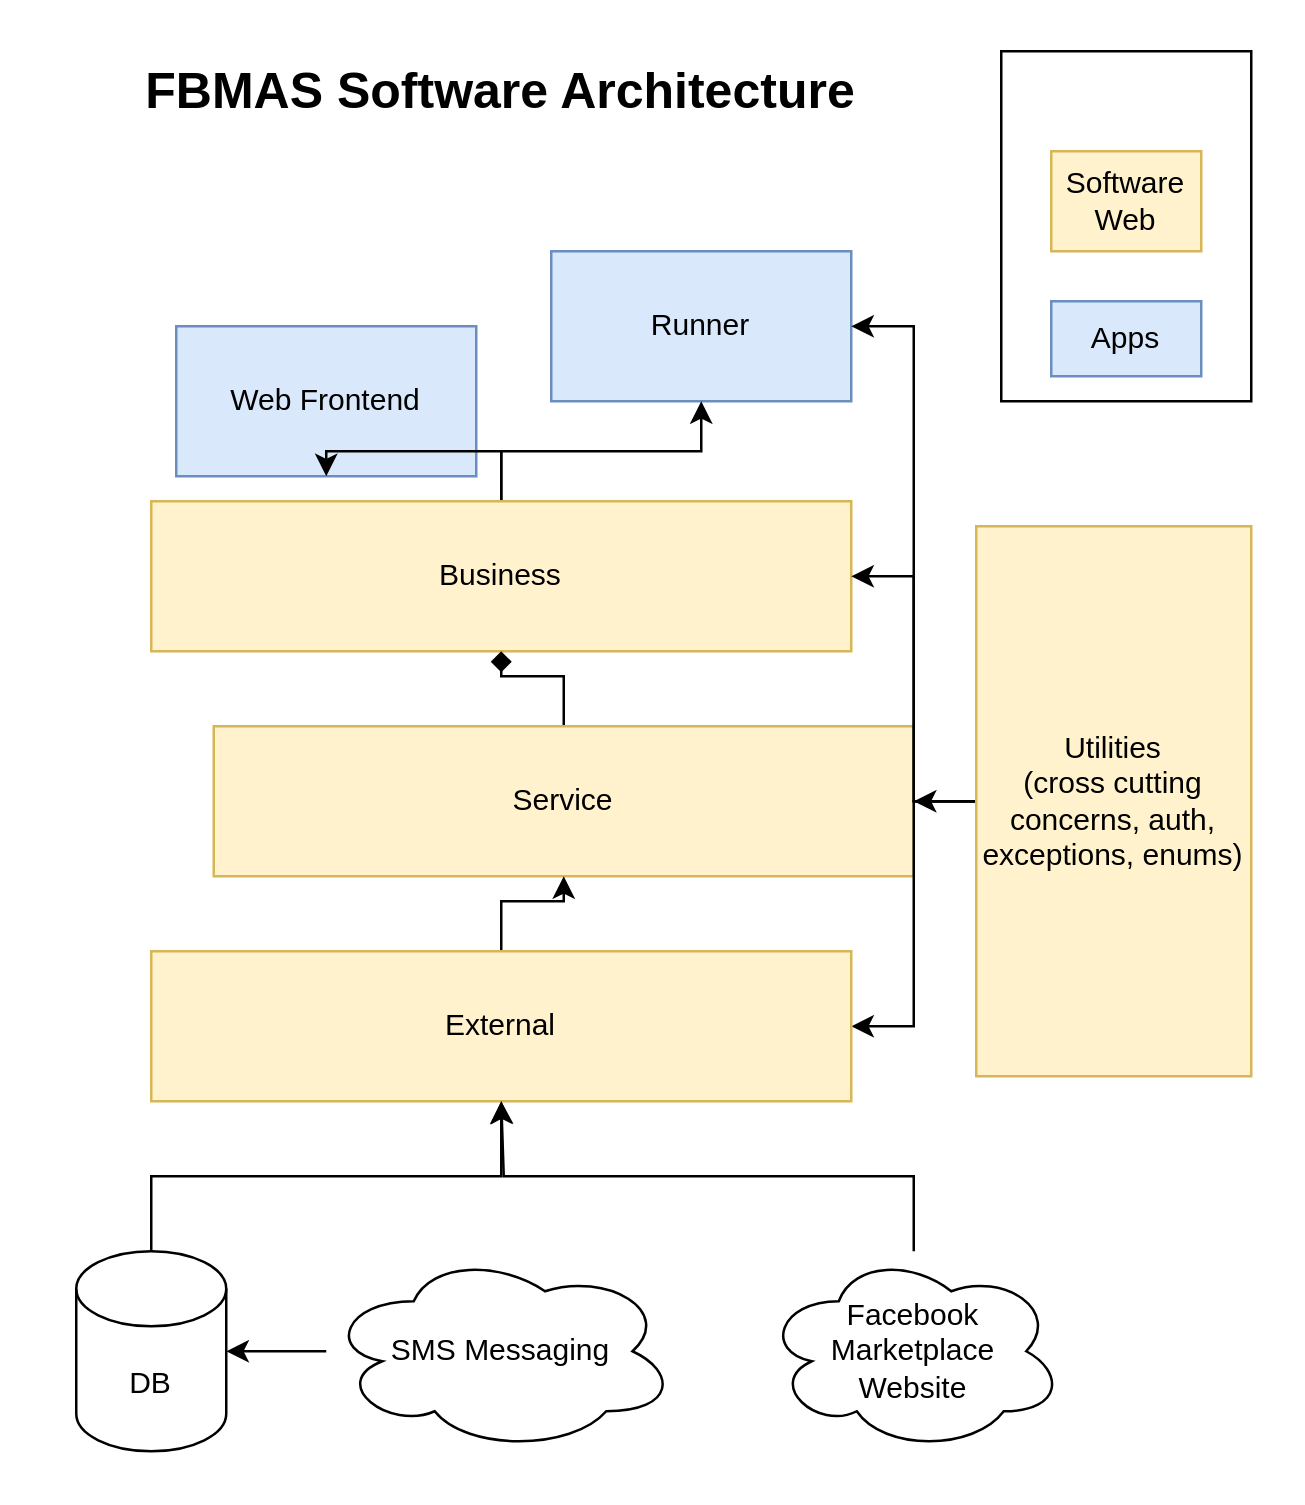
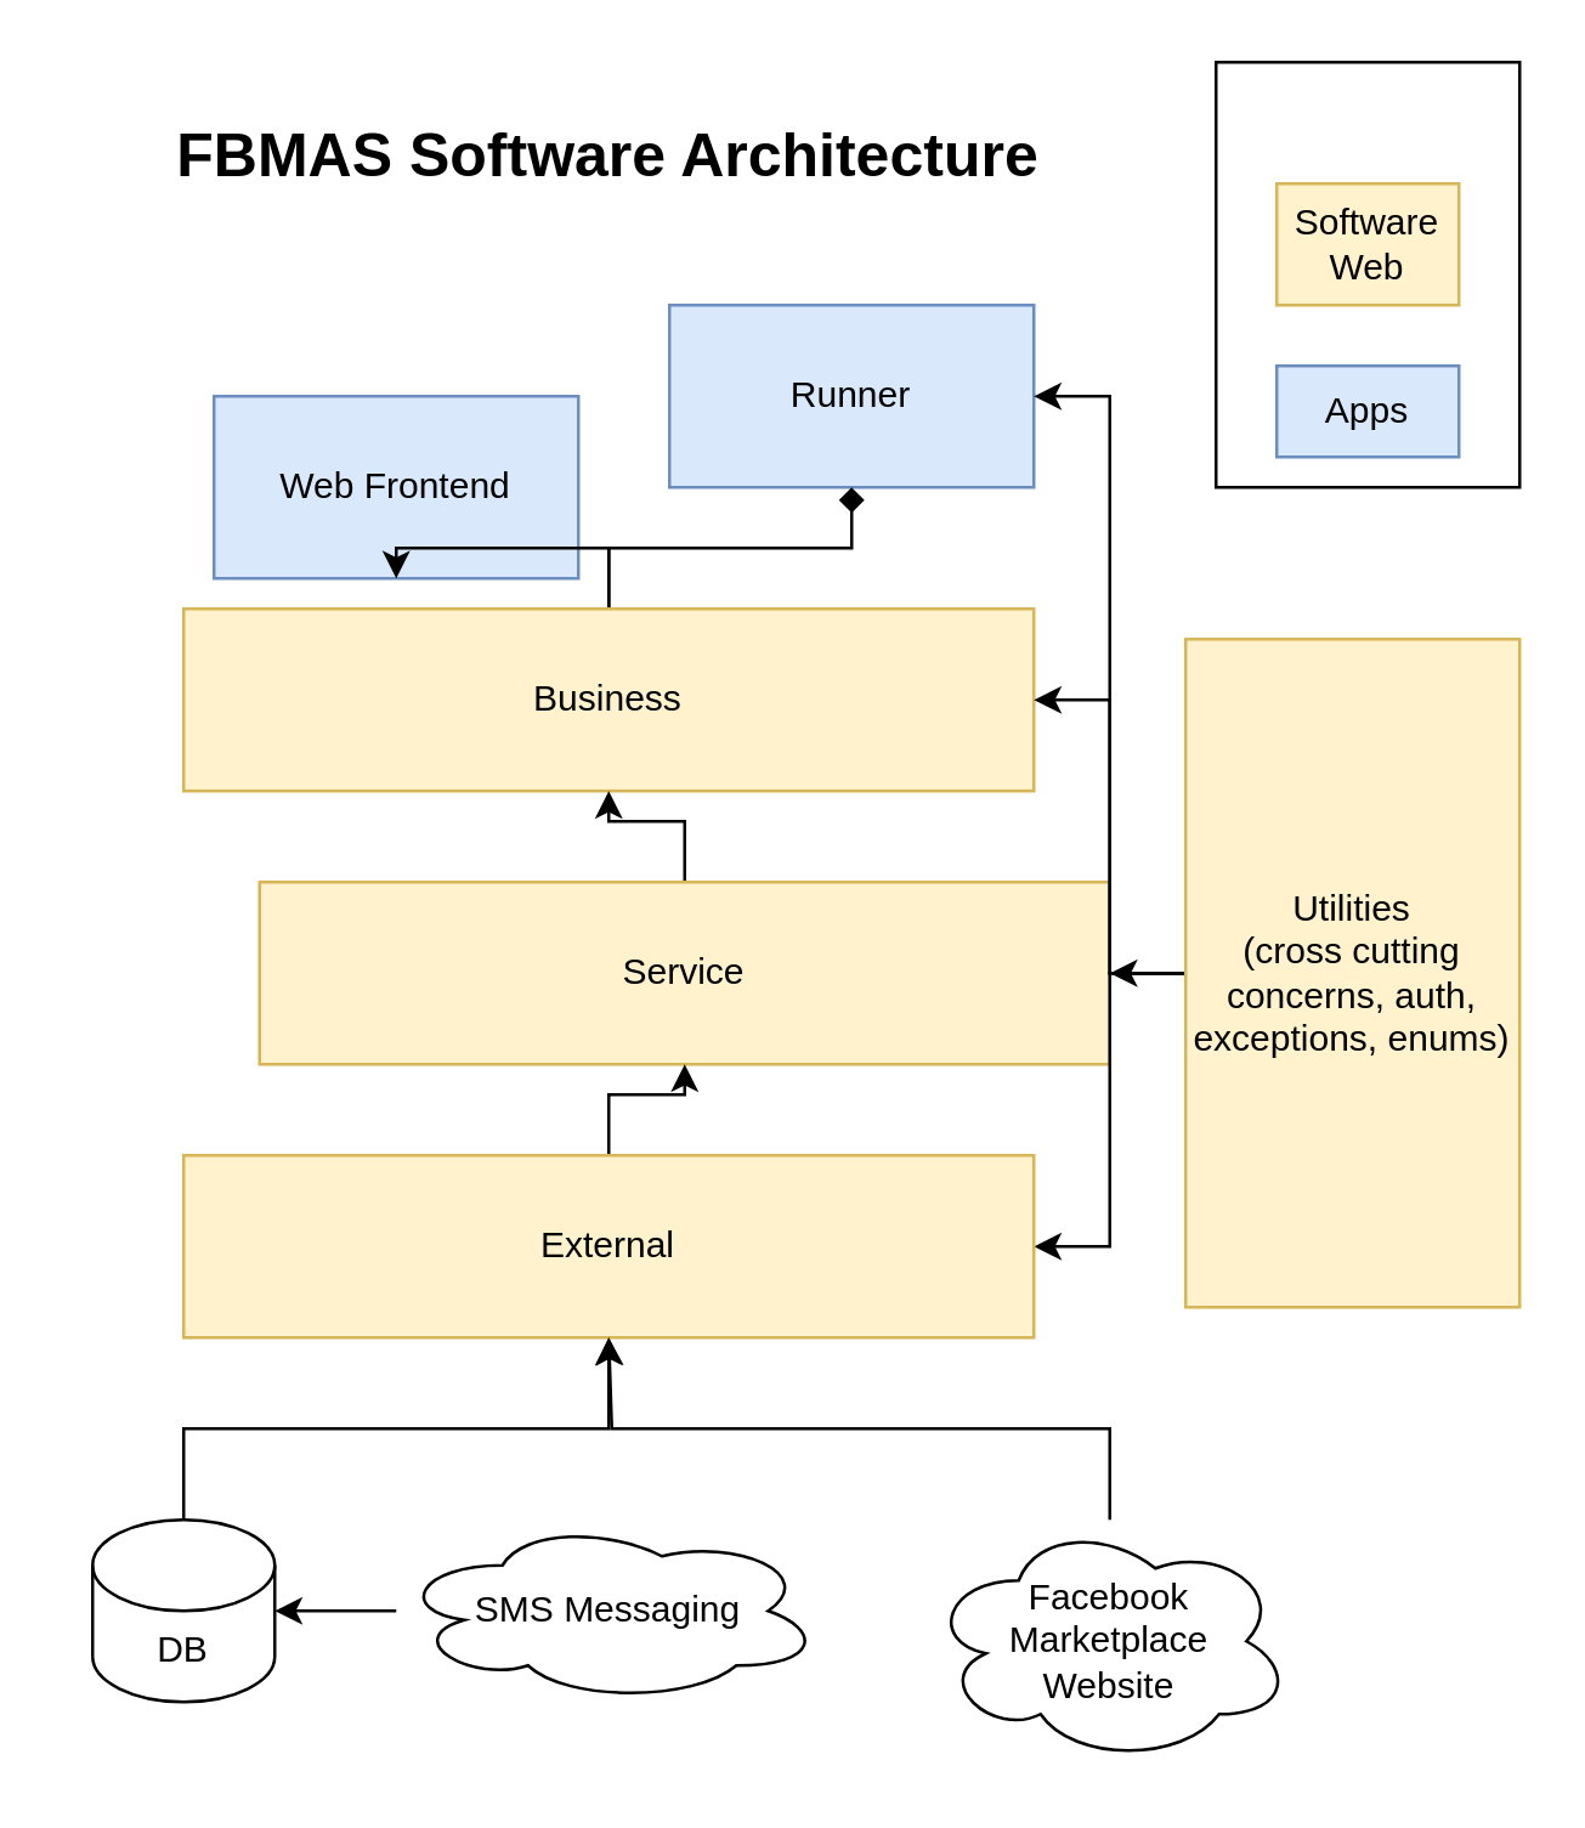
- <mxCell id="23" value="FBMAS Software Architecture" style="text;html=1;align=center;verticalAlign=middle;whiteSpace=wrap;rounded=0;fontStyle=1;fontSize=20;" vertex="1" parent="1"><mxGeometry x="20" y="20" width="360" height="30" as="geometry" /></mxCell>
+ <mxCell id="23" value="FBMAS Software Architecture" style="text;html=1;align=center;verticalAlign=middle;whiteSpace=wrap;rounded=0;fontStyle=1;fontSize=20;" vertex="1" parent="1"><mxGeometry x="20" y="35" width="360" height="30" as="geometry" /></mxCell>
- <mxCell id="8" style="edgeStyle=orthogonalEdgeStyle;rounded=0;orthogonalLoop=1;jettySize=auto;html=1;entryX=0.5;entryY=1;entryDx=0;entryDy=0;" edge="1" parent="1" source="9" target="6"><mxGeometry relative="1" as="geometry" /></mxCell>
+ <mxCell id="8" style="edgeStyle=orthogonalEdgeStyle;rounded=0;orthogonalLoop=1;jettySize=auto;html=1;entryX=0.5;entryY=1;entryDx=0;entryDy=0;endArrow=diamond;" edge="1" parent="1" source="9" target="6"><mxGeometry relative="1" as="geometry" /></mxCell>
- <mxCell id="10" value="" style="edgeStyle=orthogonalEdgeStyle;rounded=0;orthogonalLoop=1;jettySize=auto;html=1;endArrow=diamond;" edge="1" parent="1" source="11" target="9"><mxGeometry relative="1" as="geometry" /></mxCell>
+ <mxCell id="10" value="" style="edgeStyle=orthogonalEdgeStyle;rounded=0;orthogonalLoop=1;jettySize=auto;html=1;" edge="1" parent="1" source="11" target="9"><mxGeometry relative="1" as="geometry" /></mxCell>
- <mxCell id="20" value="DB" style="shape=cylinder3;whiteSpace=wrap;html=1;boundedLbl=1;backgroundOutline=1;size=15;" vertex="1" parent="1"><mxGeometry x="30" y="500" width="60" height="80" as="geometry" /></mxCell>
+ <mxCell id="20" value="DB" style="shape=cylinder3;whiteSpace=wrap;html=1;boundedLbl=1;backgroundOutline=1;size=15;" vertex="1" parent="1"><mxGeometry x="30" y="500" width="60" height="60" as="geometry" /></mxCell>
- <mxCell id="22" value="SMS Messaging" style="ellipse;shape=cloud;whiteSpace=wrap;html=1;" vertex="1" parent="1"><mxGeometry x="130" y="500" width="140" height="80" as="geometry" /></mxCell>
+ <mxCell id="22" value="SMS Messaging" style="ellipse;shape=cloud;whiteSpace=wrap;html=1;" vertex="1" parent="1"><mxGeometry x="130" y="500" width="140" height="60" as="geometry" /></mxCell>
